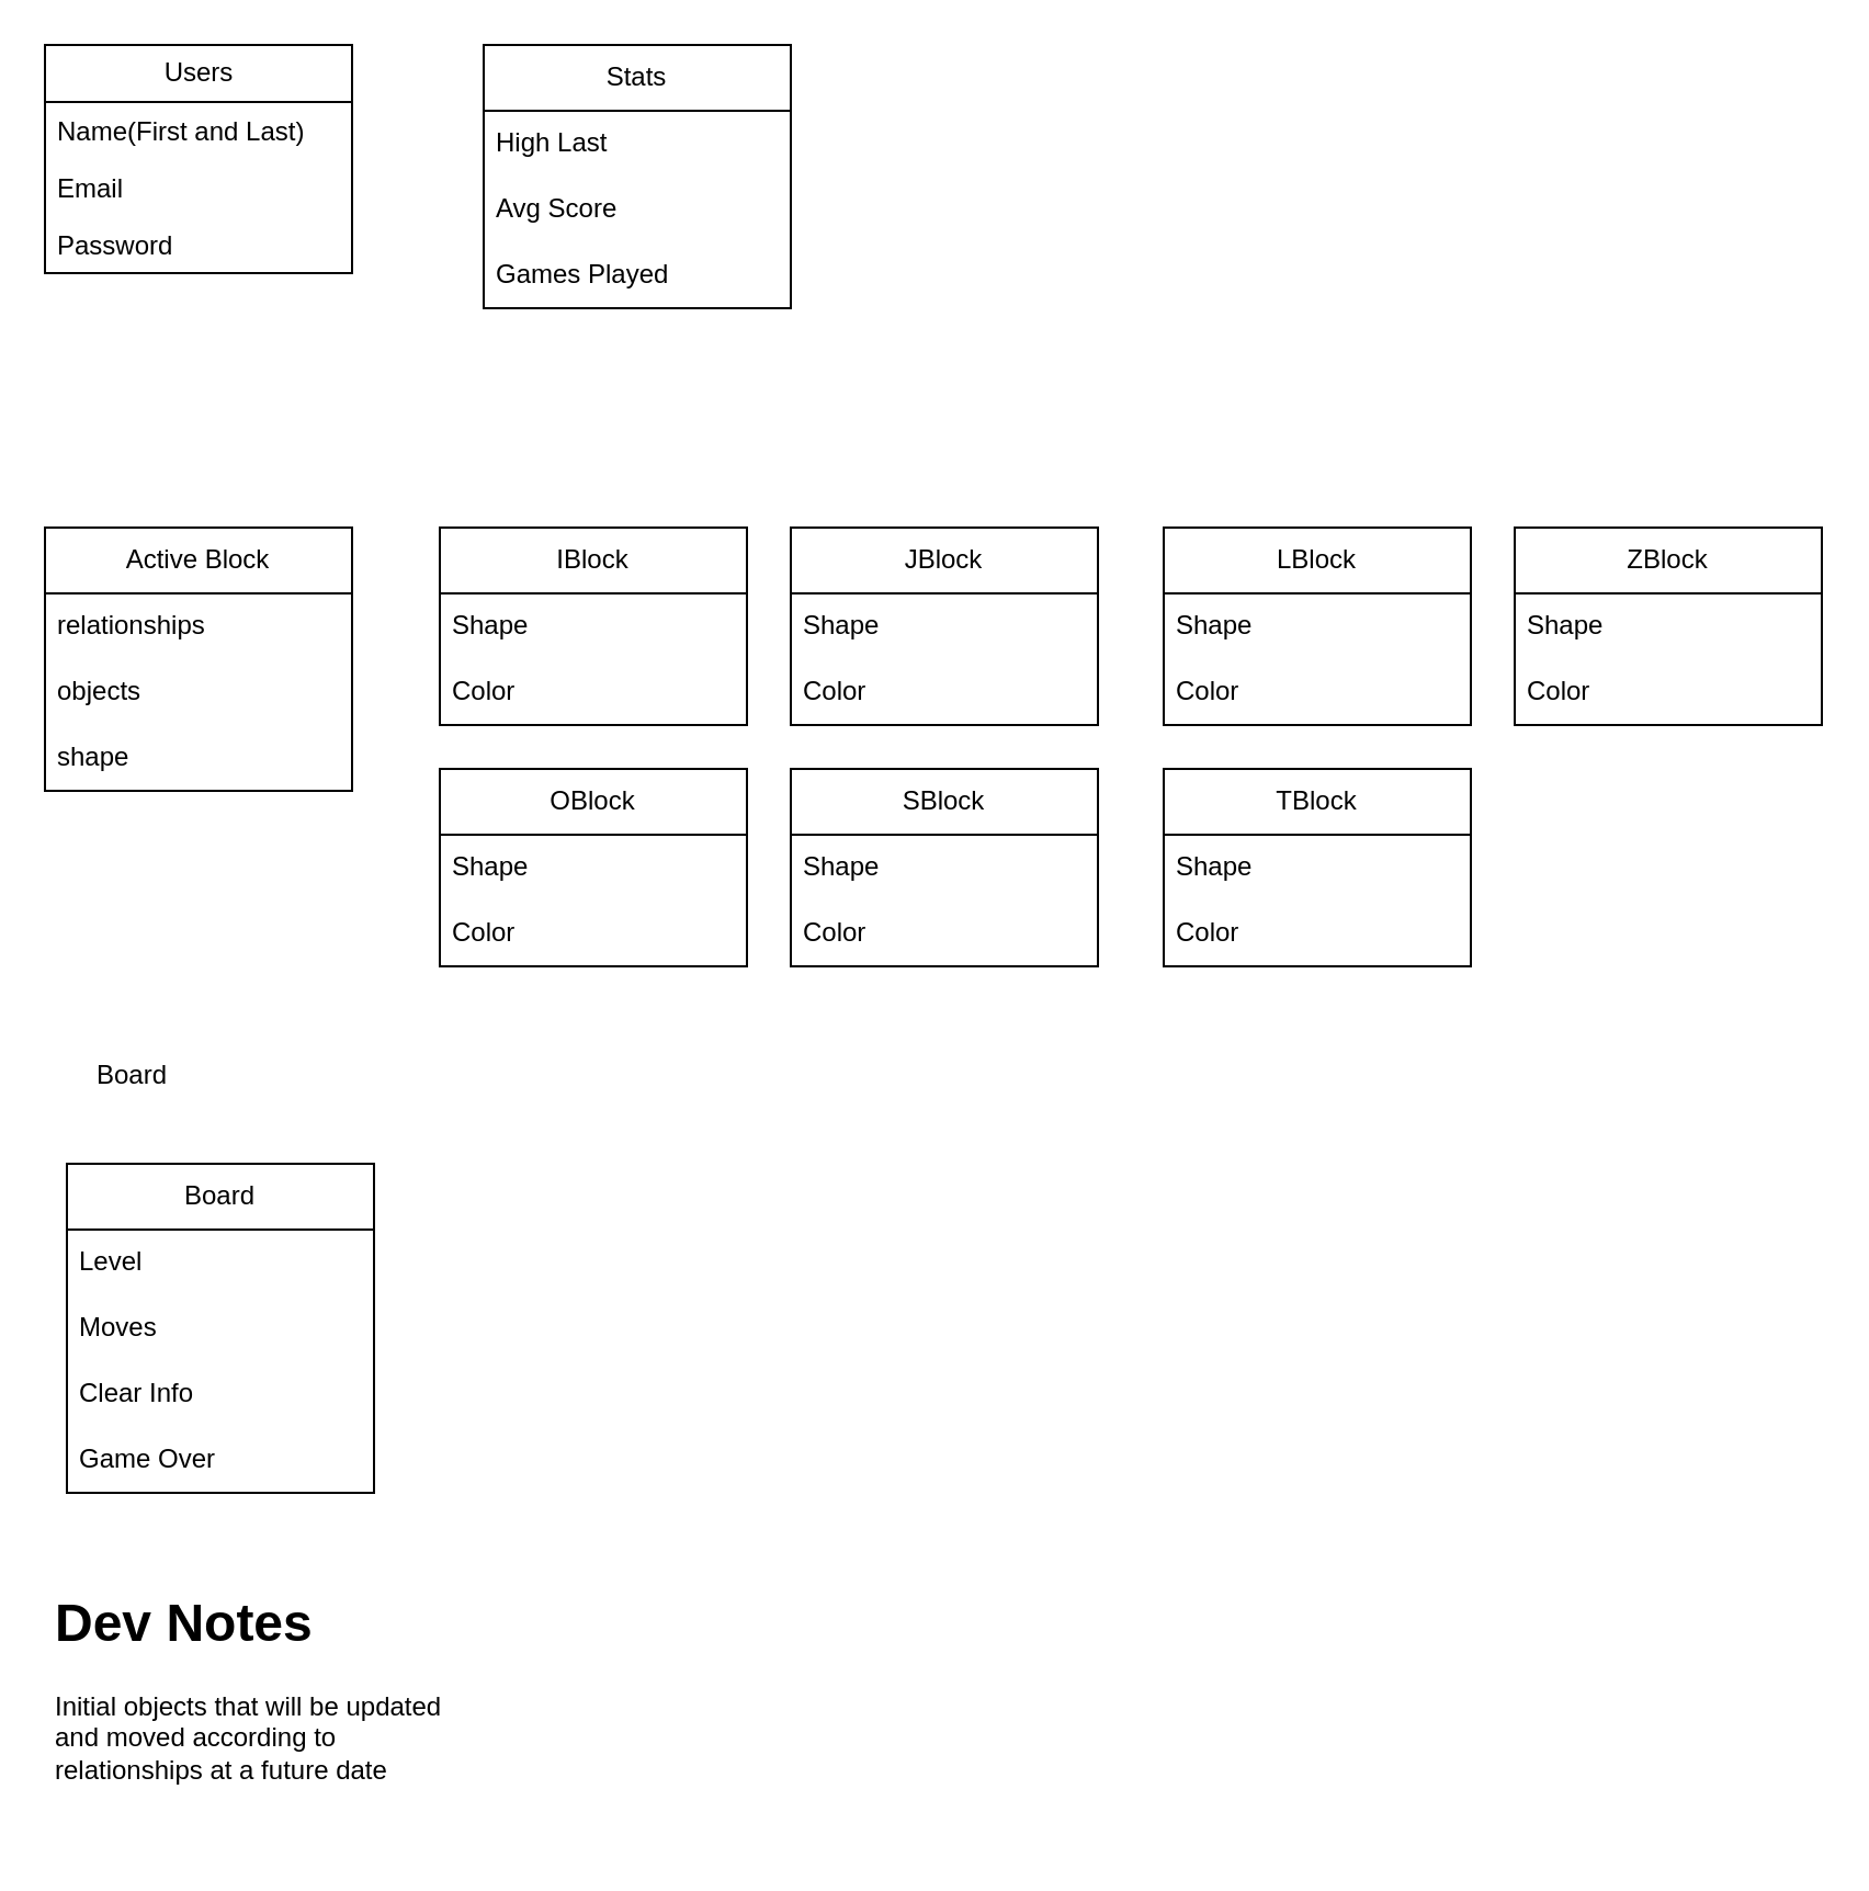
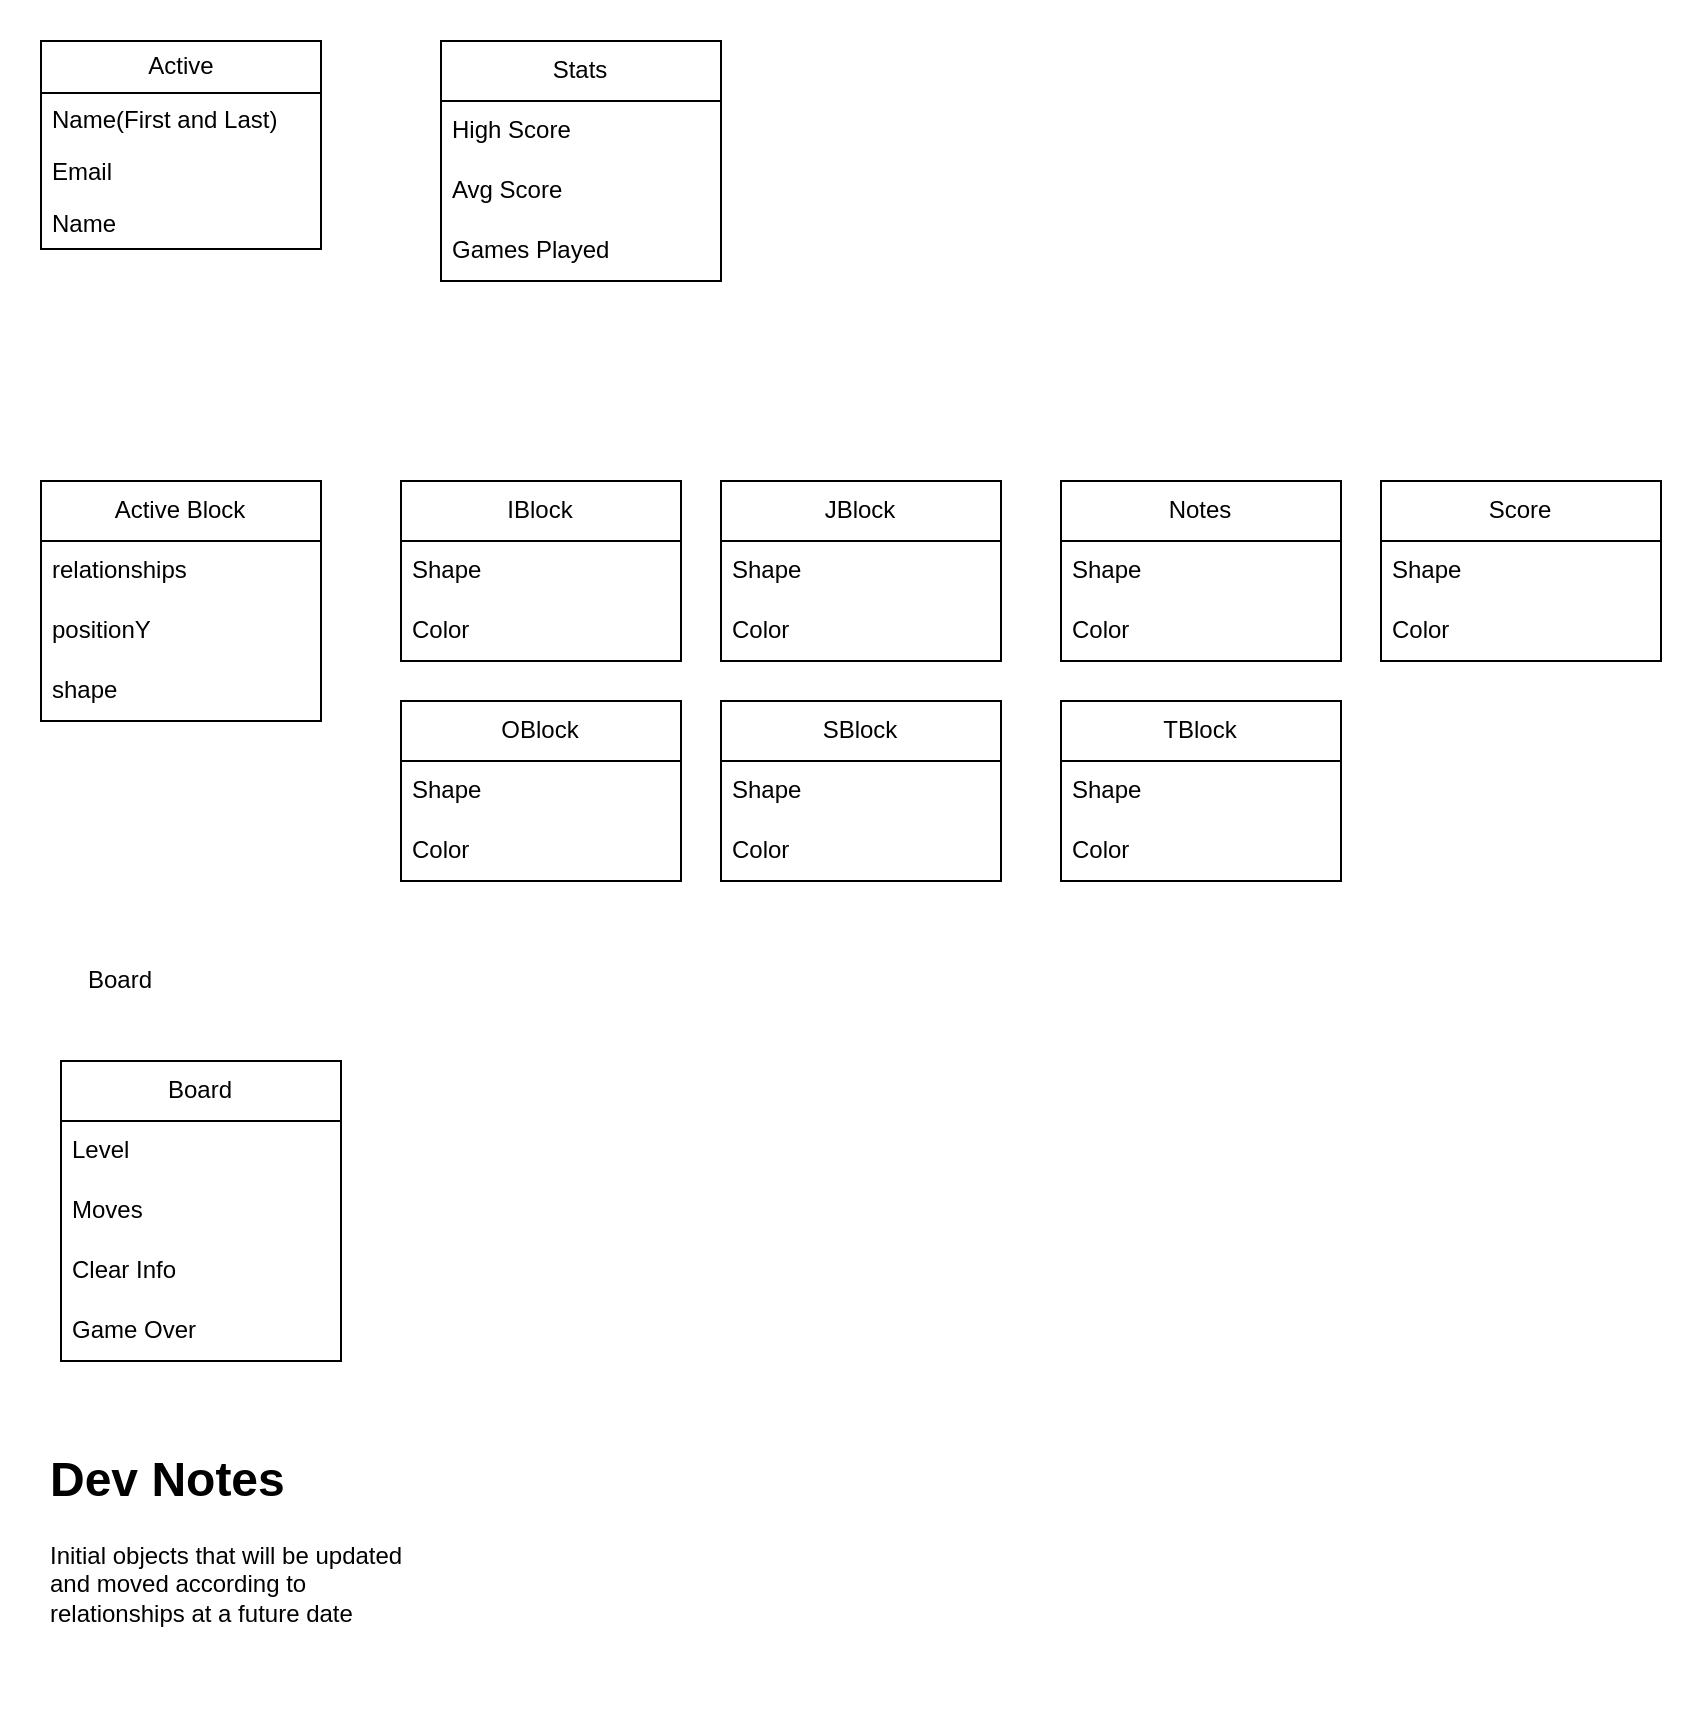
- <mxCell id="2" value="Users" style="swimlane;fontStyle=0;childLayout=stackLayout;horizontal=1;startSize=26;fillColor=none;horizontalStack=0;resizeParent=1;resizeParentMax=0;resizeLast=0;collapsible=1;marginBottom=0;html=1;" vertex="1" parent="1"><mxGeometry x="20" y="20" width="140" height="104" as="geometry" /></mxCell>
+ <mxCell id="2" value="Active" style="swimlane;fontStyle=0;childLayout=stackLayout;horizontal=1;startSize=26;fillColor=none;horizontalStack=0;resizeParent=1;resizeParentMax=0;resizeLast=0;collapsible=1;marginBottom=0;html=1;" vertex="1" parent="1"><mxGeometry x="20" y="20" width="140" height="104" as="geometry" /></mxCell>
- <mxCell id="11" value="High Last" style="text;strokeColor=none;fillColor=none;align=left;verticalAlign=middle;spacingLeft=4;spacingRight=4;overflow=hidden;points=[[0,0.5],[1,0.5]];portConstraint=eastwest;rotatable=0;whiteSpace=wrap;html=1;" vertex="1" parent="10"><mxGeometry y="30" width="140" height="30" as="geometry" /></mxCell>
+ <mxCell id="11" value="High Score" style="text;strokeColor=none;fillColor=none;align=left;verticalAlign=middle;spacingLeft=4;spacingRight=4;overflow=hidden;points=[[0,0.5],[1,0.5]];portConstraint=eastwest;rotatable=0;whiteSpace=wrap;html=1;" vertex="1" parent="10"><mxGeometry y="30" width="140" height="30" as="geometry" /></mxCell>
- <mxCell id="5" value="Password" style="text;strokeColor=none;fillColor=none;align=left;verticalAlign=top;spacingLeft=4;spacingRight=4;overflow=hidden;rotatable=0;points=[[0,0.5],[1,0.5]];portConstraint=eastwest;whiteSpace=wrap;html=1;" vertex="1" parent="2"><mxGeometry y="78" width="140" height="26" as="geometry" /></mxCell>
+ <mxCell id="5" value="Name" style="text;strokeColor=none;fillColor=none;align=left;verticalAlign=top;spacingLeft=4;spacingRight=4;overflow=hidden;rotatable=0;points=[[0,0.5],[1,0.5]];portConstraint=eastwest;whiteSpace=wrap;html=1;" vertex="1" parent="2"><mxGeometry y="78" width="140" height="26" as="geometry" /></mxCell>
- <mxCell id="20" value="LBlock" style="swimlane;fontStyle=0;childLayout=stackLayout;horizontal=1;startSize=30;horizontalStack=0;resizeParent=1;resizeParentMax=0;resizeLast=0;collapsible=1;marginBottom=0;whiteSpace=wrap;html=1;" vertex="1" parent="1"><mxGeometry x="530" y="240" width="140" height="90" as="geometry" /></mxCell>
+ <mxCell id="20" value="Notes" style="swimlane;fontStyle=0;childLayout=stackLayout;horizontal=1;startSize=30;horizontalStack=0;resizeParent=1;resizeParentMax=0;resizeLast=0;collapsible=1;marginBottom=0;whiteSpace=wrap;html=1;" vertex="1" parent="1"><mxGeometry x="530" y="240" width="140" height="90" as="geometry" /></mxCell>
- <mxCell id="32" value="ZBlock" style="swimlane;fontStyle=0;childLayout=stackLayout;horizontal=1;startSize=30;horizontalStack=0;resizeParent=1;resizeParentMax=0;resizeLast=0;collapsible=1;marginBottom=0;whiteSpace=wrap;html=1;" vertex="1" parent="1"><mxGeometry x="690" y="240" width="140" height="90" as="geometry" /></mxCell>
+ <mxCell id="32" value="Score" style="swimlane;fontStyle=0;childLayout=stackLayout;horizontal=1;startSize=30;horizontalStack=0;resizeParent=1;resizeParentMax=0;resizeLast=0;collapsible=1;marginBottom=0;whiteSpace=wrap;html=1;" vertex="1" parent="1"><mxGeometry x="690" y="240" width="140" height="90" as="geometry" /></mxCell>
- <mxCell id="8" value="objects" style="text;strokeColor=none;fillColor=none;align=left;verticalAlign=middle;spacingLeft=4;spacingRight=4;overflow=hidden;points=[[0,0.5],[1,0.5]];portConstraint=eastwest;rotatable=0;whiteSpace=wrap;html=1;" vertex="1" parent="6"><mxGeometry y="60" width="140" height="30" as="geometry" /></mxCell>
+ <mxCell id="8" value="positionY" style="text;strokeColor=none;fillColor=none;align=left;verticalAlign=middle;spacingLeft=4;spacingRight=4;overflow=hidden;points=[[0,0.5],[1,0.5]];portConstraint=eastwest;rotatable=0;whiteSpace=wrap;html=1;" vertex="1" parent="6"><mxGeometry y="60" width="140" height="30" as="geometry" /></mxCell>
